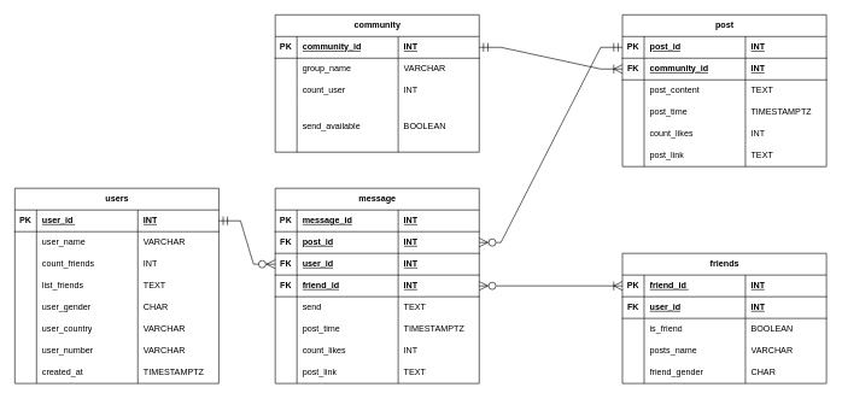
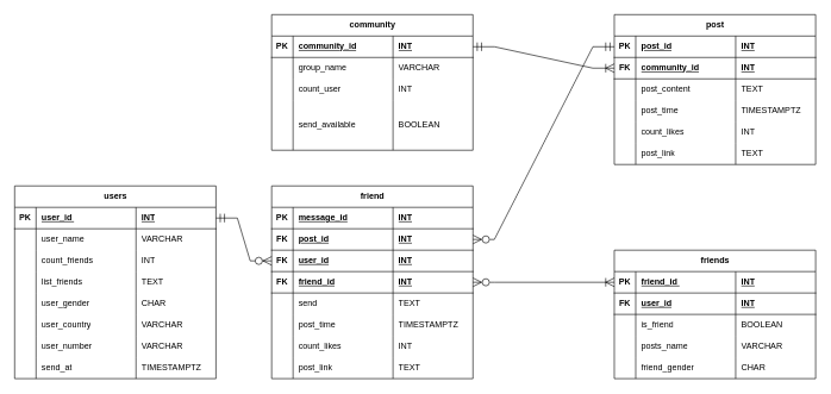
- <mxCell id="77" value="message" style="shape=table;startSize=30;container=1;collapsible=1;childLayout=tableLayout;fixedRows=1;rowLines=0;fontStyle=1;align=center;resizeLast=1;html=1;" vertex="1" parent="1"><mxGeometry x="380" y="260" width="282" height="270" as="geometry"><mxRectangle x="158" y="120" width="70" height="30" as="alternateBounds" /></mxGeometry></mxCell>
+ <mxCell id="77" value="friend" style="shape=table;startSize=30;container=1;collapsible=1;childLayout=tableLayout;fixedRows=1;rowLines=0;fontStyle=1;align=center;resizeLast=1;html=1;" vertex="1" parent="1"><mxGeometry x="380" y="260" width="282" height="270" as="geometry"><mxRectangle x="158" y="120" width="70" height="30" as="alternateBounds" /></mxGeometry></mxCell>
- <mxCell id="33" value="created_at" style="shape=partialRectangle;connectable=0;fillColor=none;top=0;left=0;bottom=0;right=0;align=left;spacingLeft=6;overflow=hidden;whiteSpace=wrap;html=1;" vertex="1" parent="31"><mxGeometry x="30" width="140" height="30" as="geometry"><mxRectangle width="140" height="30" as="alternateBounds" /></mxGeometry></mxCell>
+ <mxCell id="33" value="send_at" style="shape=partialRectangle;connectable=0;fillColor=none;top=0;left=0;bottom=0;right=0;align=left;spacingLeft=6;overflow=hidden;whiteSpace=wrap;html=1;" vertex="1" parent="31"><mxGeometry x="30" width="140" height="30" as="geometry"><mxRectangle width="140" height="30" as="alternateBounds" /></mxGeometry></mxCell>
